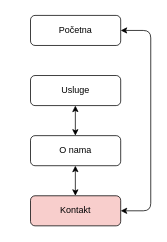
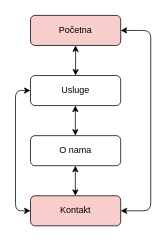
- <mxCell id="2" value="Početna" style="rounded=1;whiteSpace=wrap;html=1;fontSize=12;glass=0;strokeWidth=1;shadow=0;" parent="1" vertex="1"><mxGeometry x="40" y="20" width="120" height="40" as="geometry" /></mxCell>
+ <mxCell id="2" value="Početna" style="rounded=1;whiteSpace=wrap;html=1;fontSize=12;glass=0;strokeWidth=1;shadow=0;fillColor=#f8cecc;" parent="1" vertex="1"><mxGeometry x="40" y="20" width="120" height="40" as="geometry" /></mxCell>
+ <mxCell id="6" value="" style="endArrow=classic;startArrow=classic;html=1;exitX=0.5;exitY=0;exitDx=0;exitDy=0;entryX=0.5;entryY=1;entryDx=0;entryDy=0;" edge="1" parent="1" source="4" target="2"><mxGeometry width="50" height="50" relative="1" as="geometry"><mxPoint x="-40" y="140" as="sourcePoint" /><mxPoint x="10" y="90" as="targetPoint" /></mxGeometry></mxCell>
+ <mxCell id="10" value="" style="endArrow=classic;startArrow=classic;html=1;exitX=0;exitY=0.5;exitDx=0;exitDy=0;entryX=0;entryY=0.5;entryDx=0;entryDy=0;" edge="1" parent="1" source="3" target="4"><mxGeometry width="50" height="50" relative="1" as="geometry"><mxPoint x="-58.2" y="215.04" as="sourcePoint" /><mxPoint x="-60" y="50" as="targetPoint" /><Array as="points"><mxPoint x="20" y="280" /><mxPoint x="20" y="120" /></Array></mxGeometry></mxCell>
